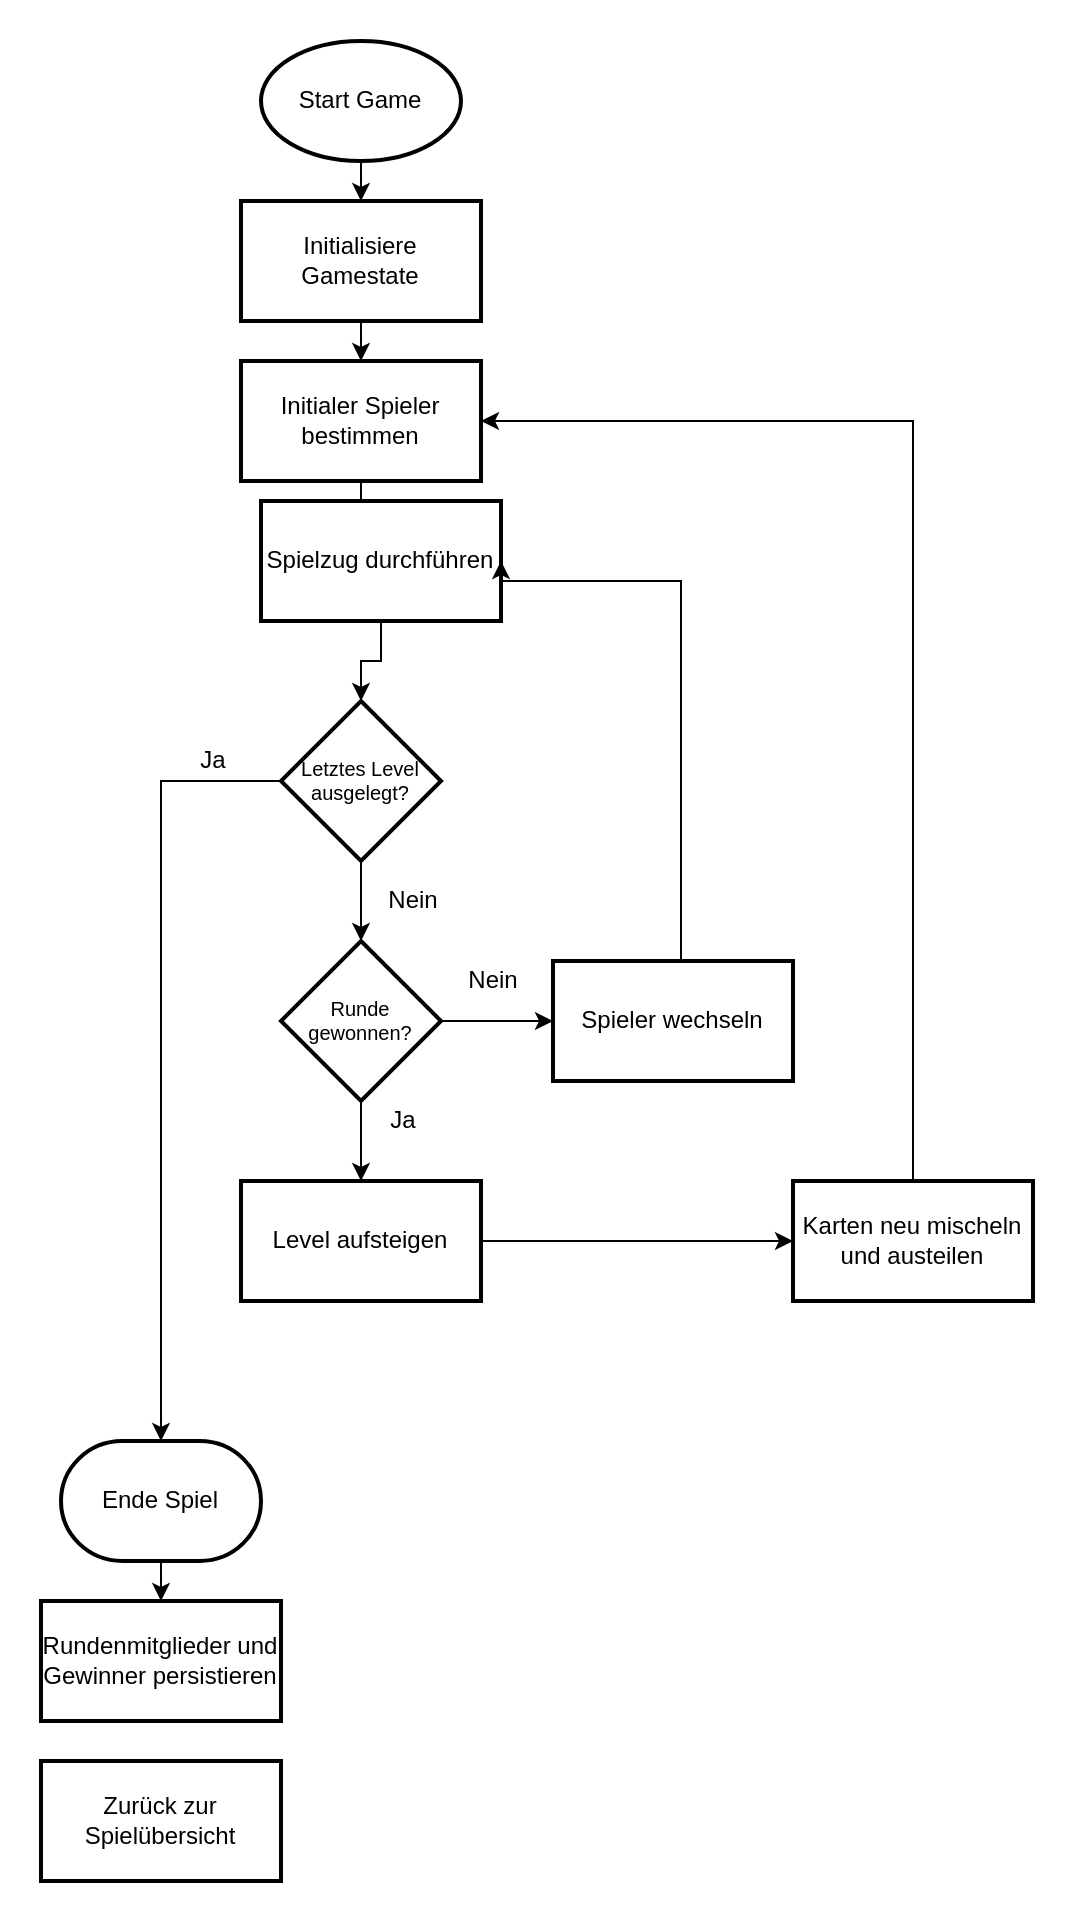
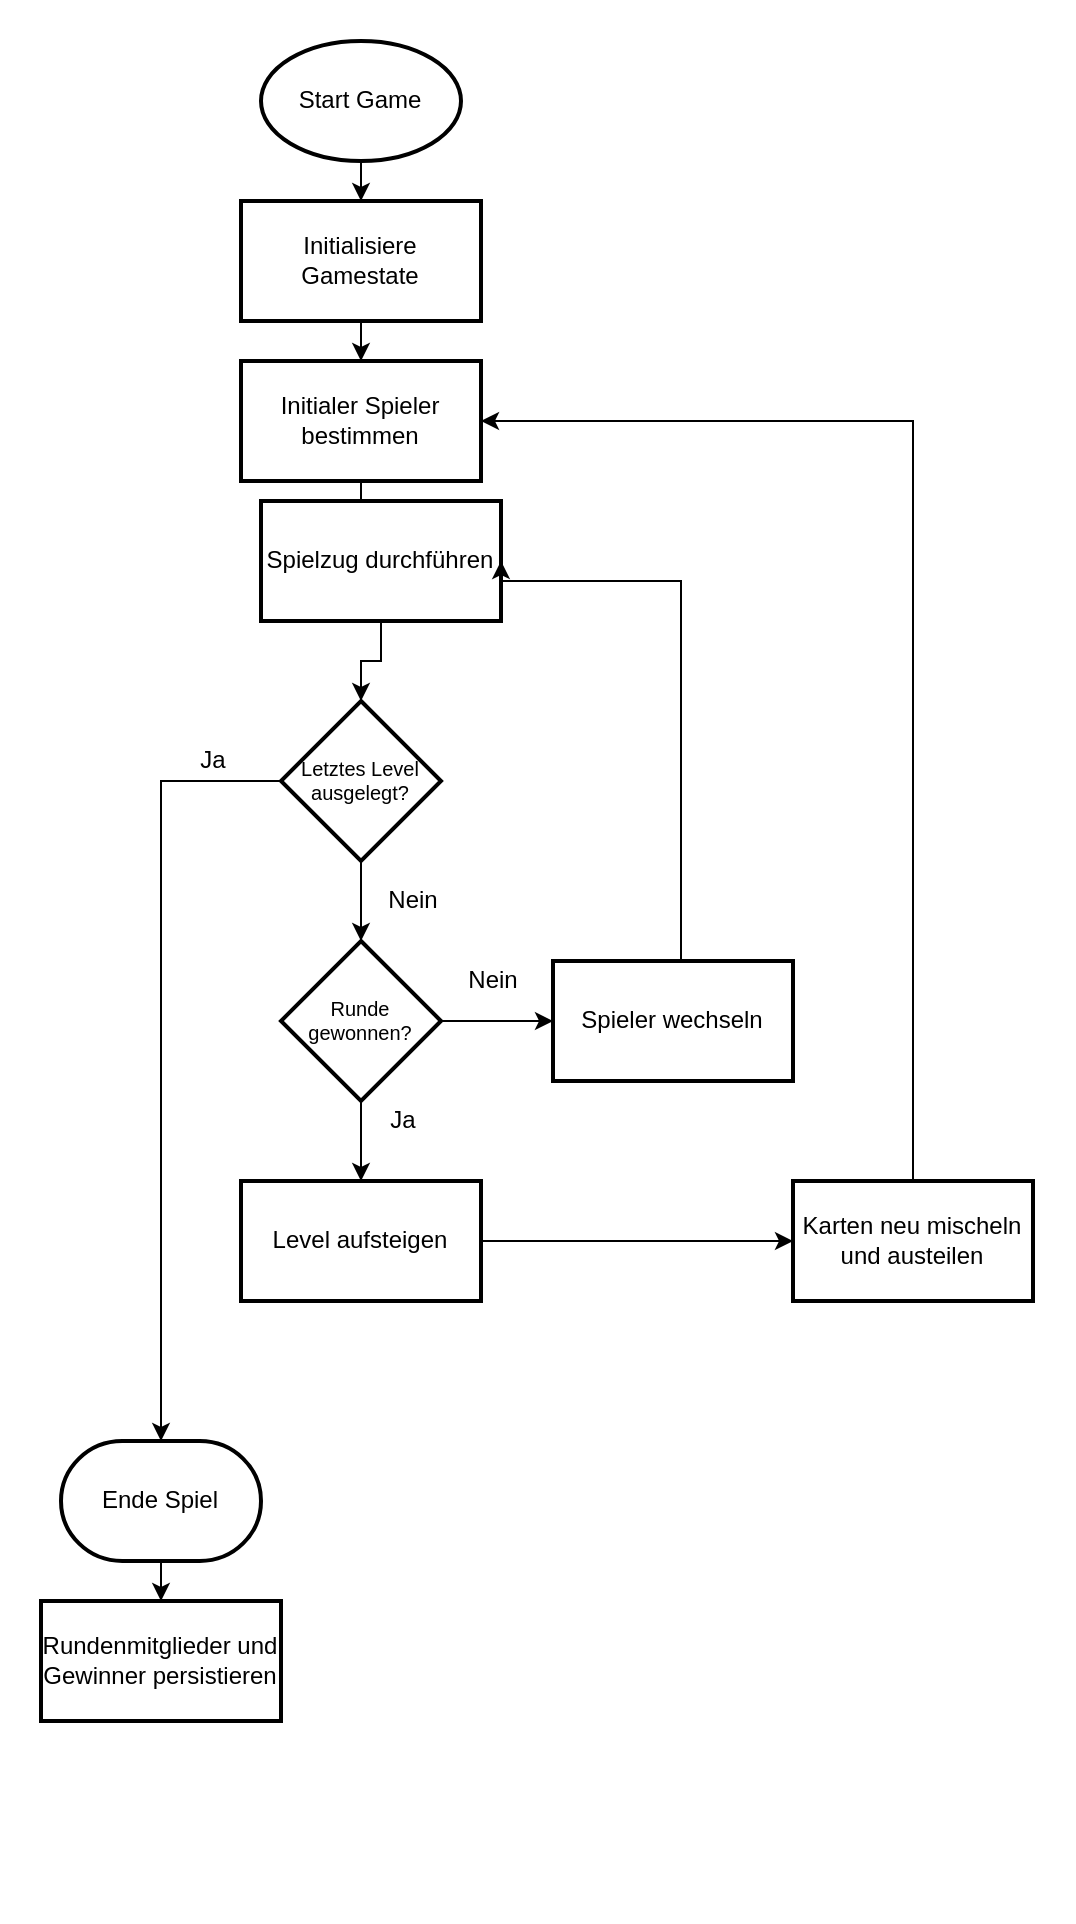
- <mxCell id="26" value="Zurück zur Spielübersicht" style="whiteSpace=wrap;html=1;strokeWidth=2;" vertex="1" parent="1"><mxGeometry x="20" y="880" width="120" height="60" as="geometry" /></mxCell>
